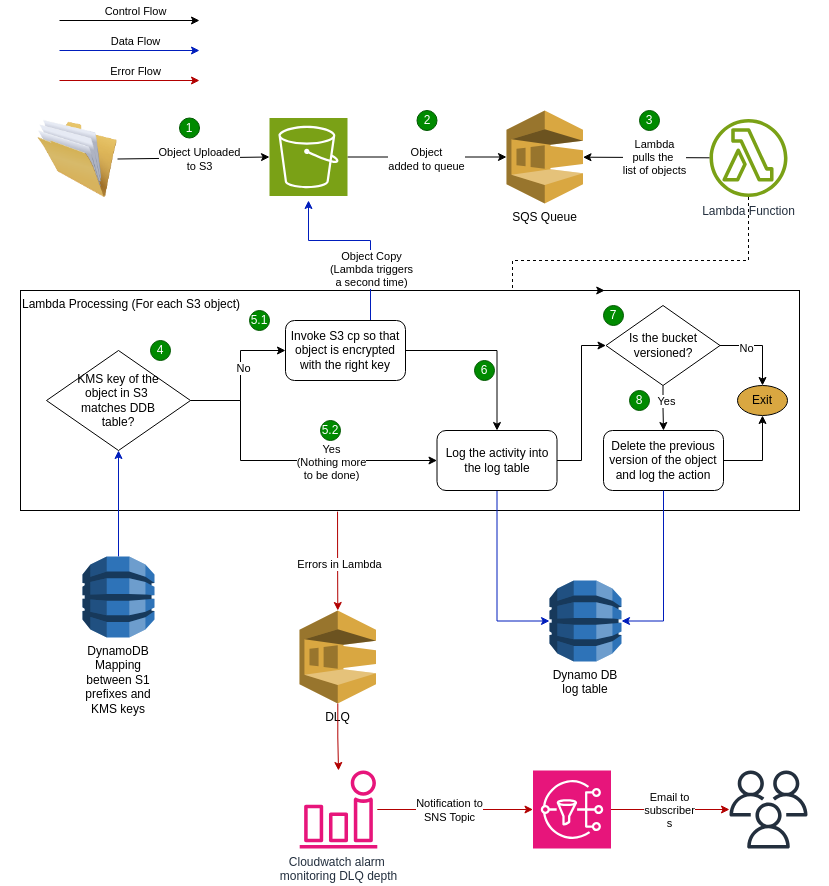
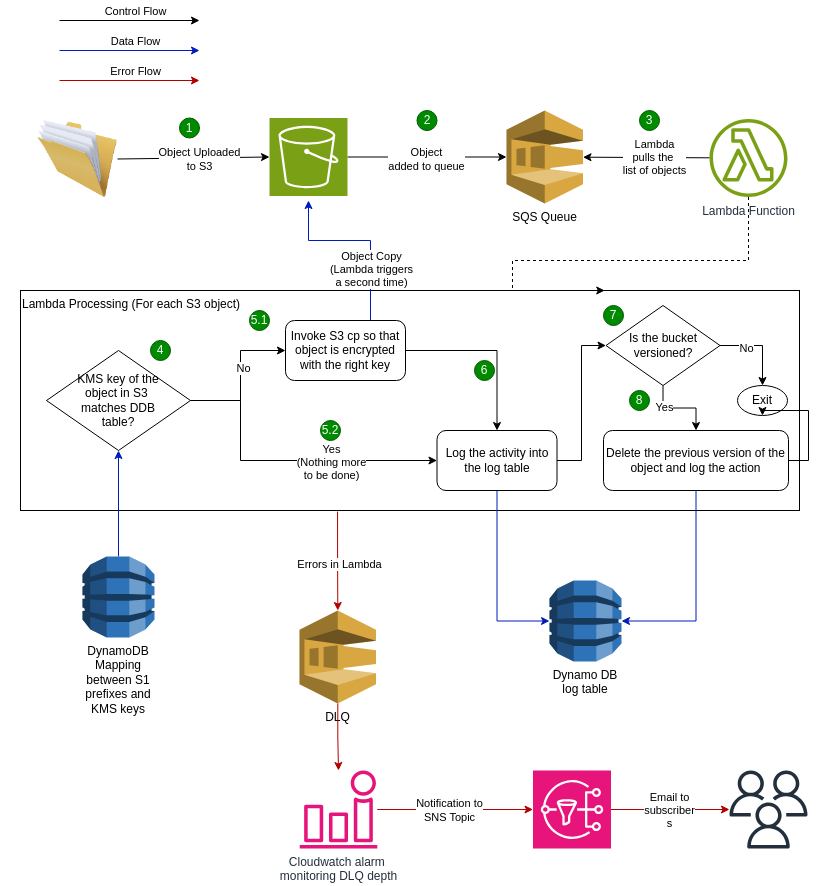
- <mxCell id="43" value="Exit" style="ellipse;whiteSpace=wrap;html=1;fillColor=#d9a741;" parent="1" vertex="1"><mxGeometry x="737" y="385" width="50" height="30" as="geometry" /></mxCell>
+ <mxCell id="43" value="Exit" style="ellipse;whiteSpace=wrap;html=1;" parent="1" vertex="1"><mxGeometry x="737" y="385" width="50" height="30" as="geometry" /></mxCell>
- <mxCell id="41" value="&lt;div&gt;Delete the previous version of the object and log the action&lt;/div&gt;" style="rounded=1;whiteSpace=wrap;html=1;" parent="1" vertex="1"><mxGeometry x="603" y="430" width="120" height="60" as="geometry" /></mxCell>
+ <mxCell id="41" value="&lt;div&gt;Delete the previous version of the object and log the action&lt;/div&gt;" style="rounded=1;whiteSpace=wrap;html=1;" parent="1" vertex="1"><mxGeometry x="603" y="430" width="185" height="60" as="geometry" /></mxCell>
